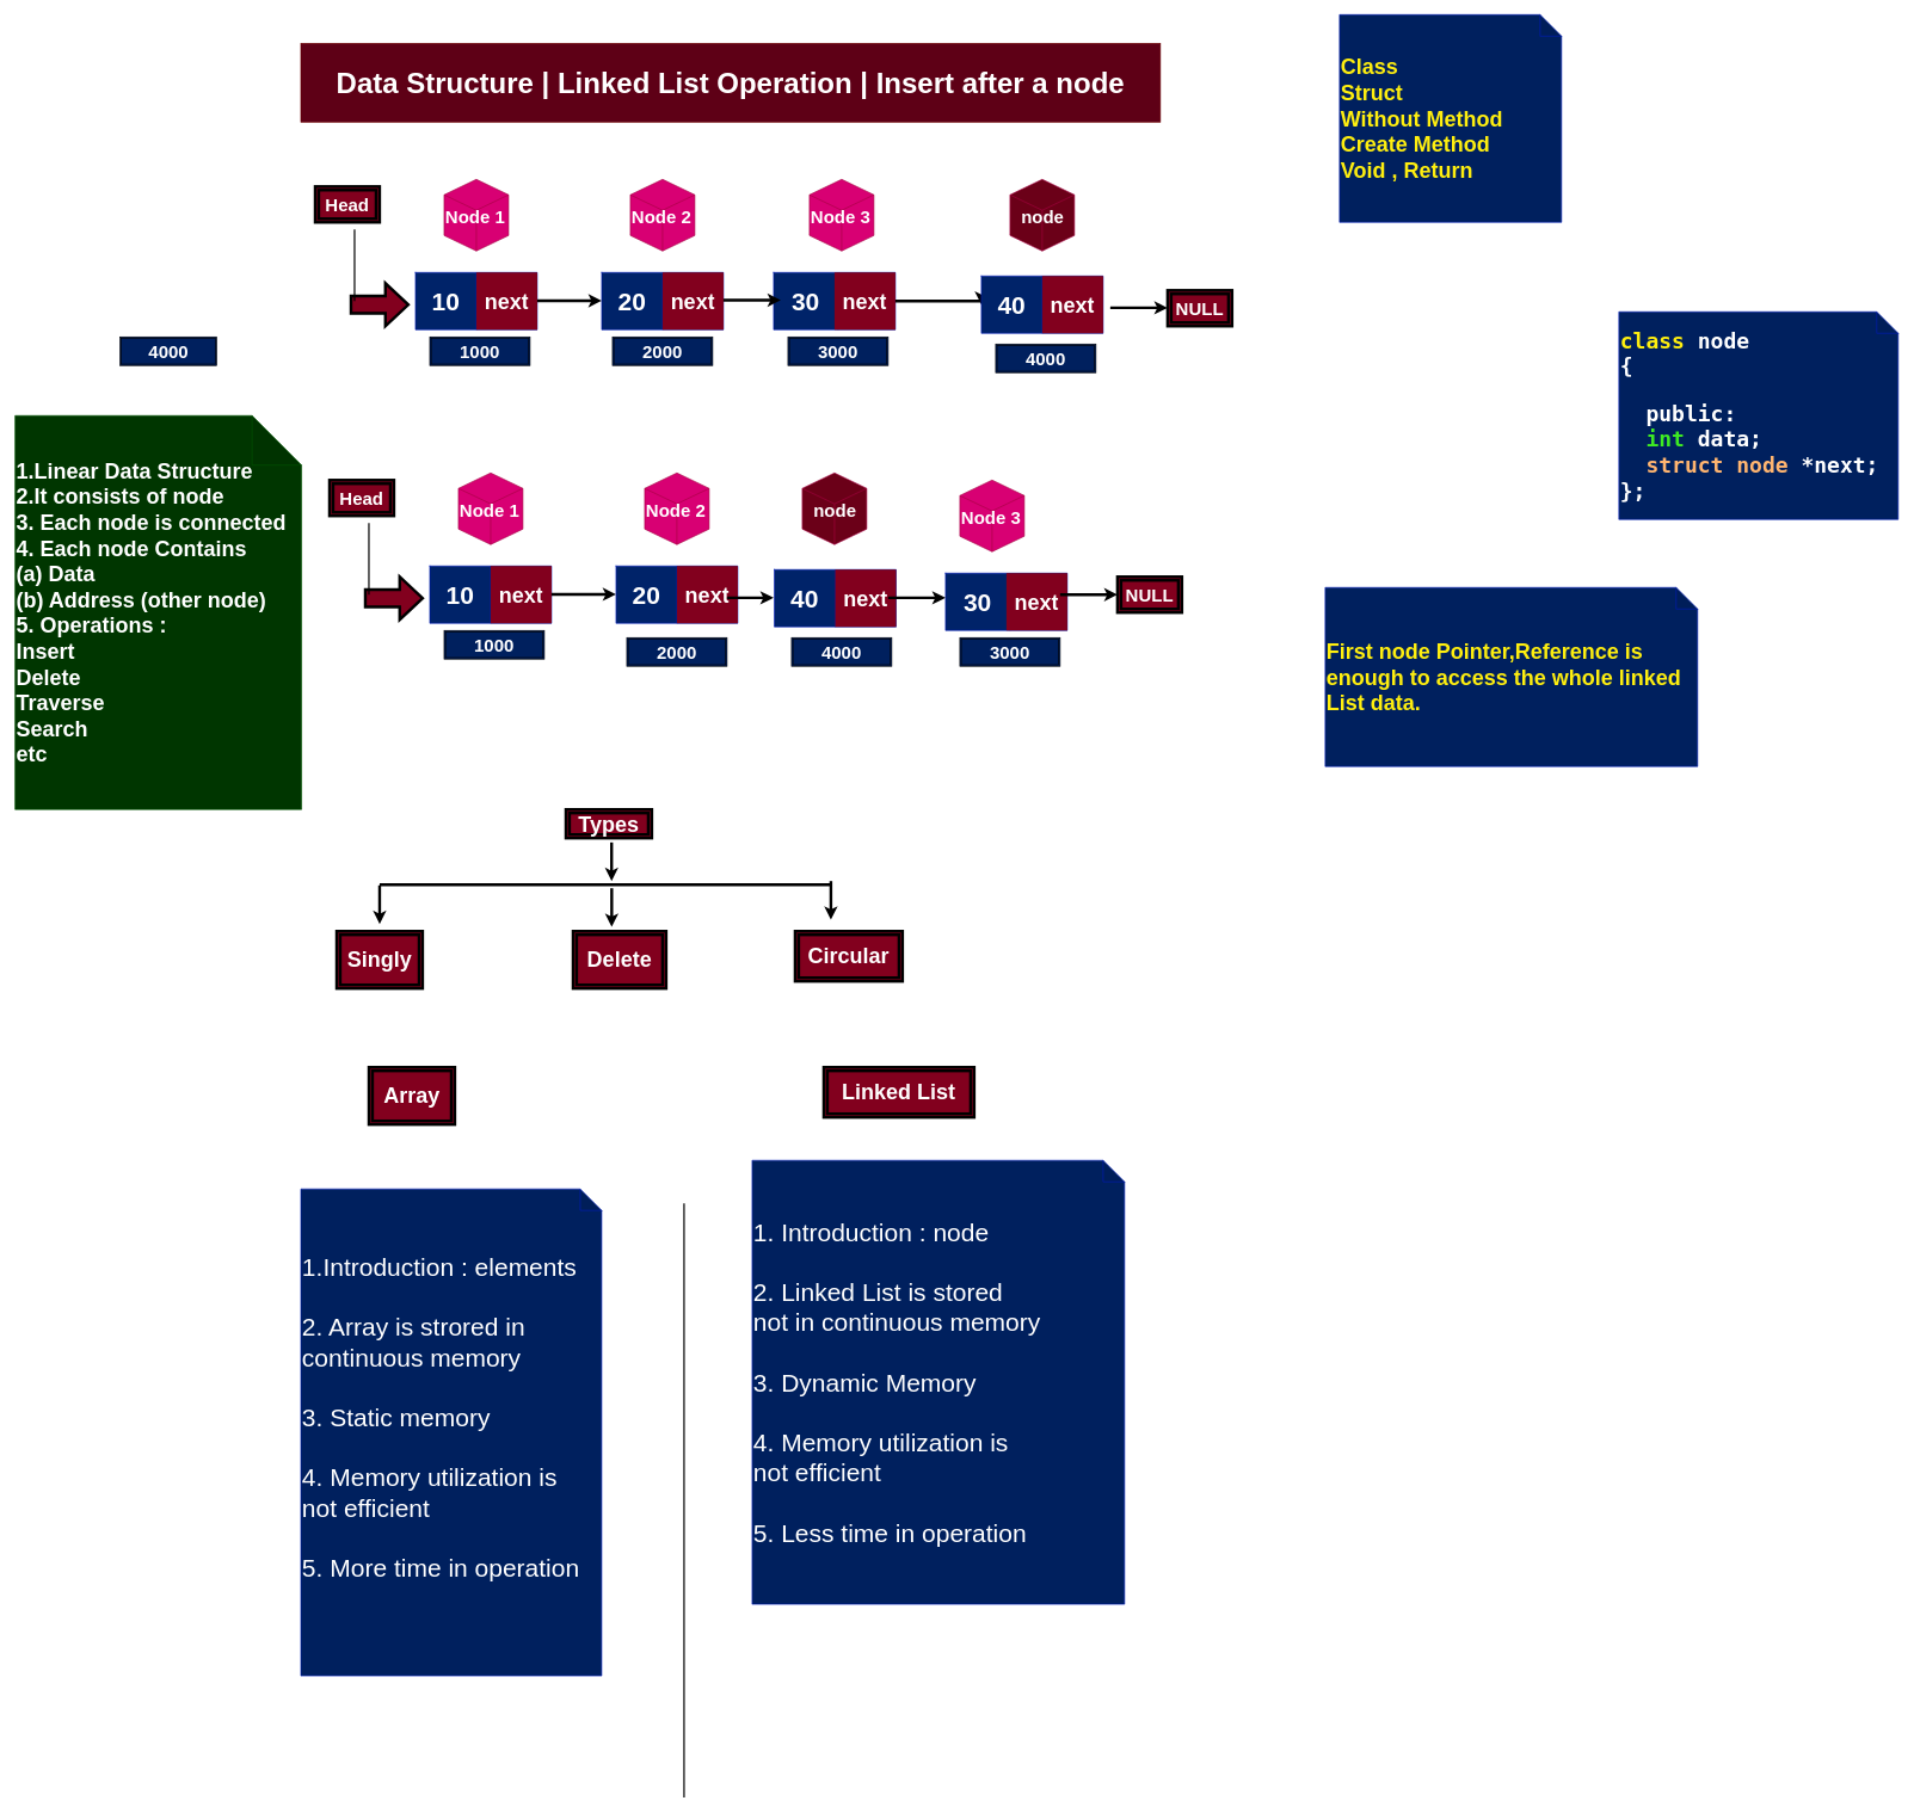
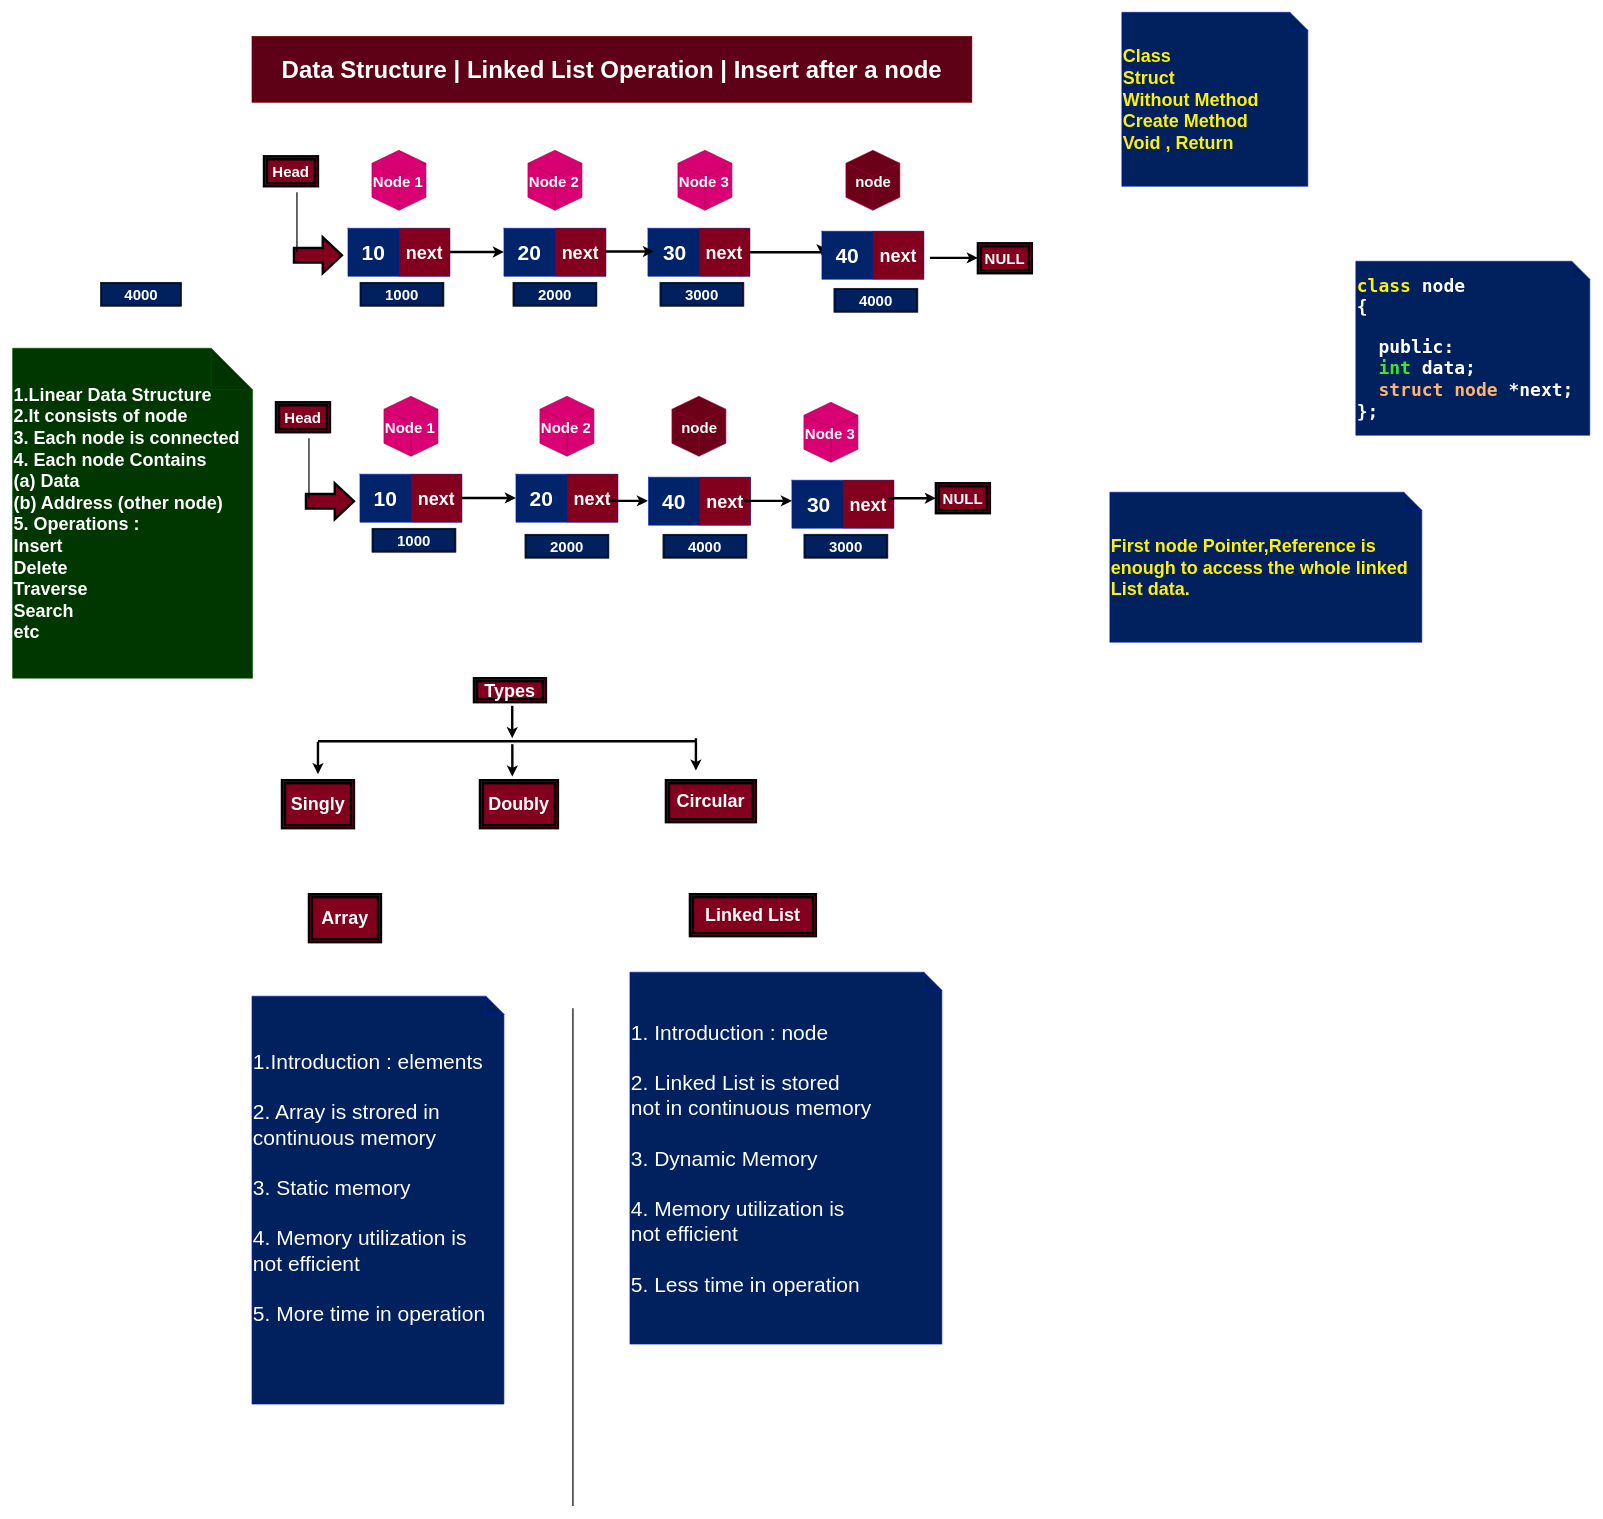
- <mxCell id="23" value="&lt;font style=&quot;font-size: 30px&quot; color=&quot;#ffffff&quot;&gt;&lt;b&gt;Delete&lt;/b&gt;&lt;/font&gt;" style="shape=ext;double=1;rounded=0;whiteSpace=wrap;html=1;strokeWidth=4;fillColor=#82001E;" parent="1" vertex="1"><mxGeometry x="799" y="1300" width="130" height="80" as="geometry" /></mxCell>
+ <mxCell id="23" value="&lt;font style=&quot;font-size: 30px&quot; color=&quot;#ffffff&quot;&gt;&lt;b&gt;Doubly&lt;/b&gt;&lt;/font&gt;" style="shape=ext;double=1;rounded=0;whiteSpace=wrap;html=1;strokeWidth=4;fillColor=#82001E;" parent="1" vertex="1"><mxGeometry x="799" y="1300" width="130" height="80" as="geometry" /></mxCell>
